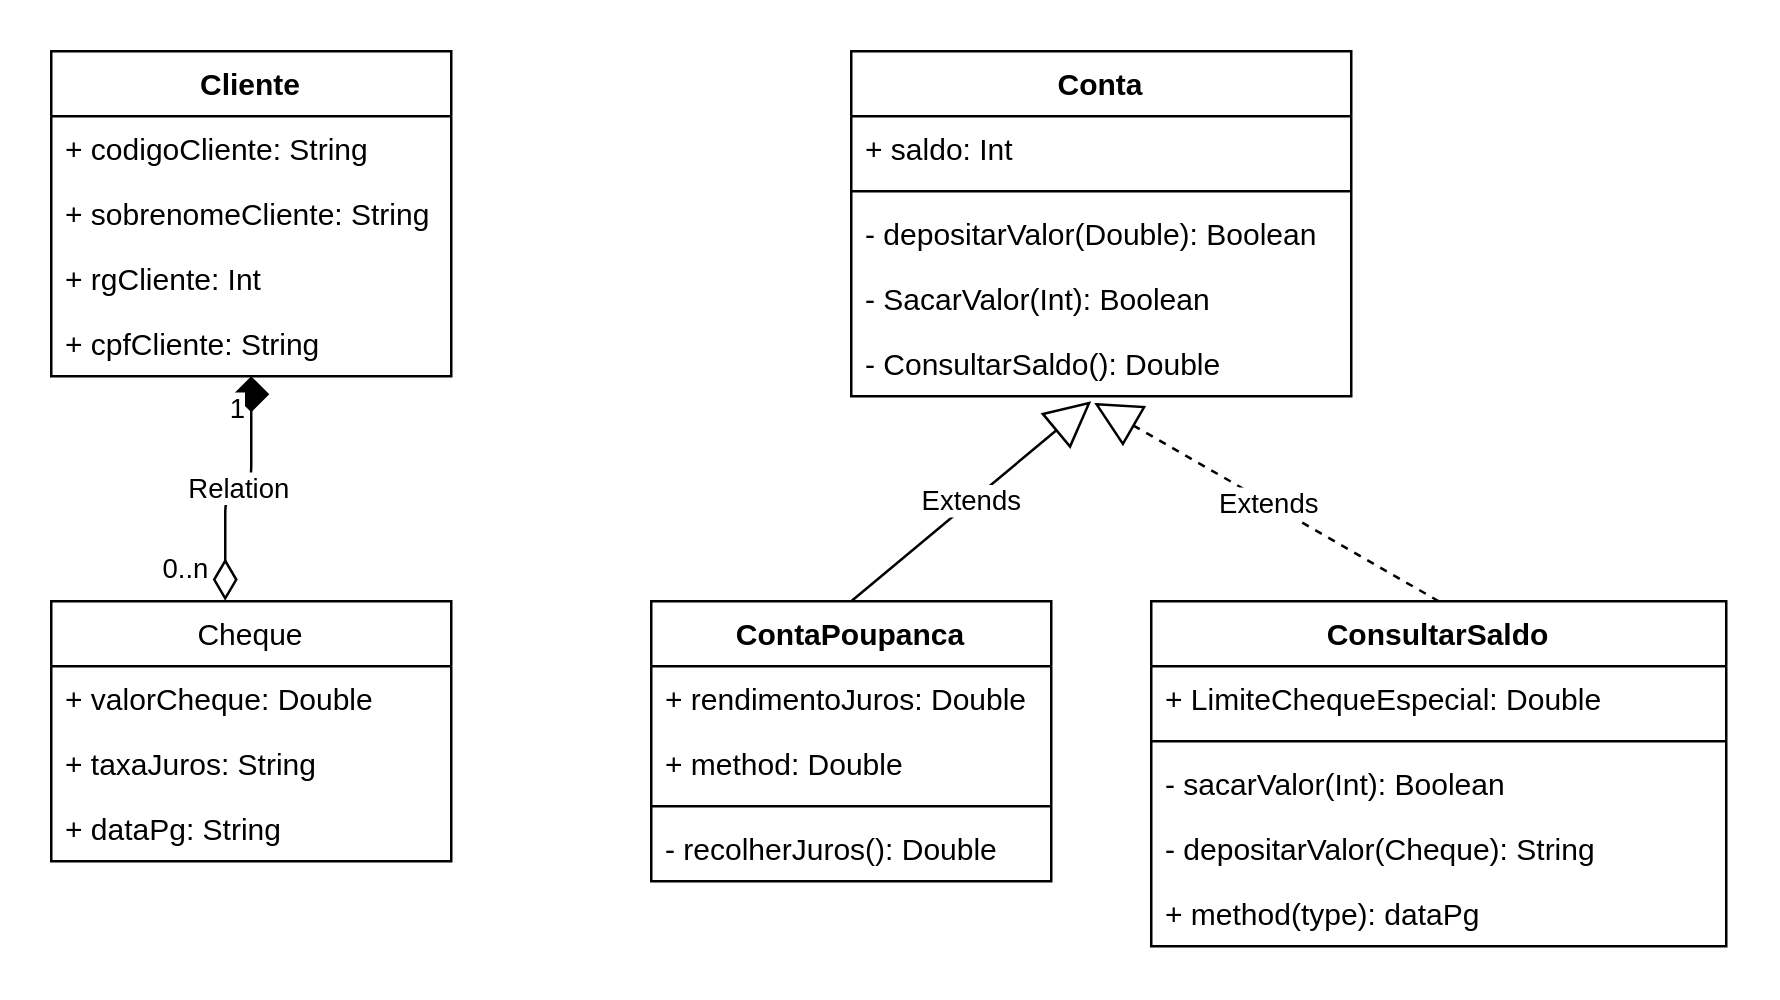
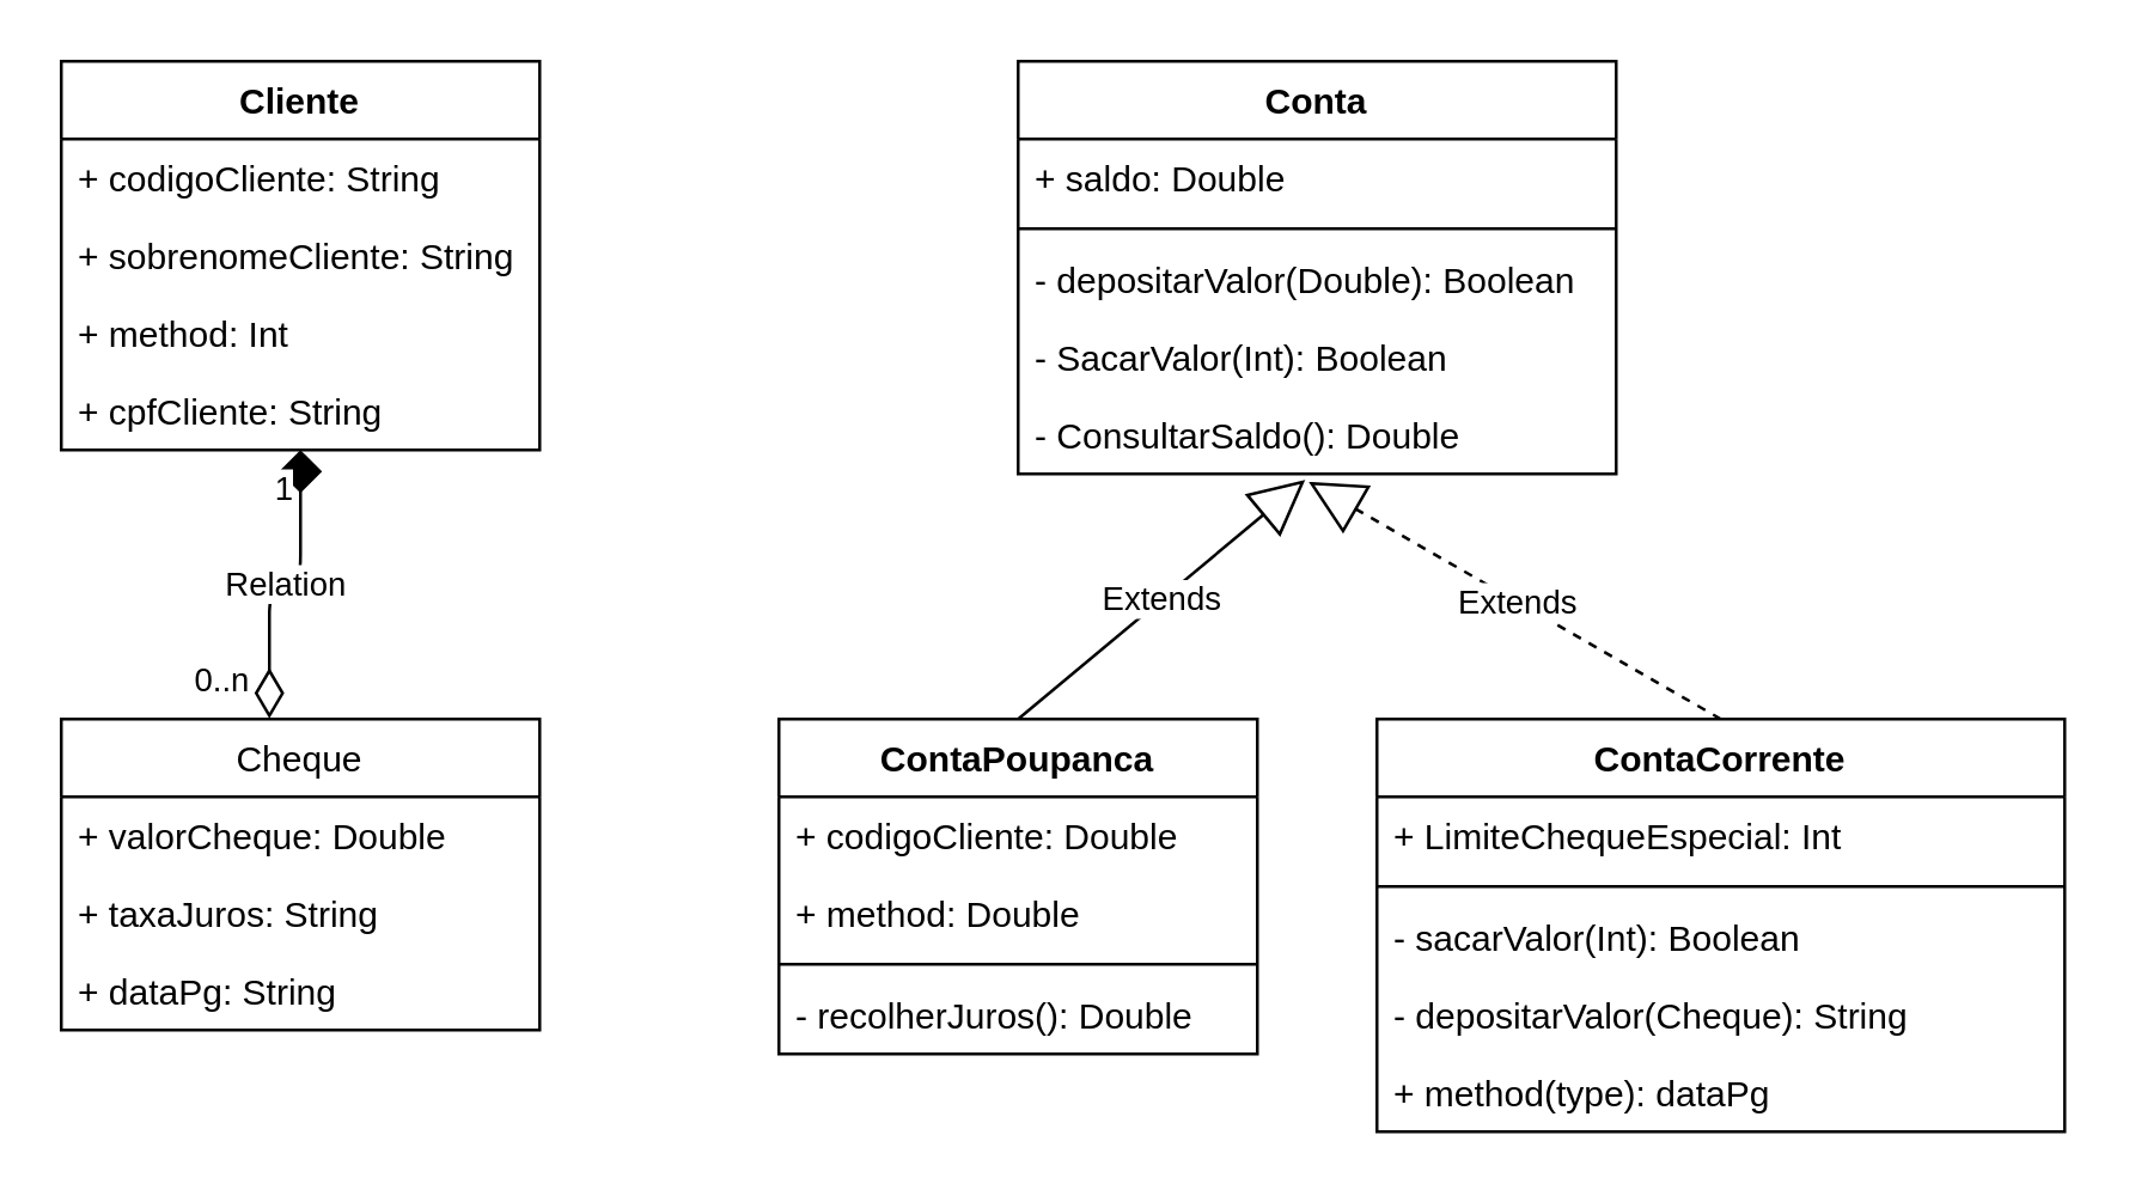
- <mxCell id="5" value="+ saldo: Int" style="text;strokeColor=none;fillColor=none;align=left;verticalAlign=top;spacingLeft=4;spacingRight=4;overflow=hidden;rotatable=0;points=[[0,0.5],[1,0.5]];portConstraint=eastwest;" vertex="1" parent="4"><mxGeometry y="26" width="200" height="26" as="geometry" /></mxCell>
+ <mxCell id="5" value="+ saldo: Double" style="text;strokeColor=none;fillColor=none;align=left;verticalAlign=top;spacingLeft=4;spacingRight=4;overflow=hidden;rotatable=0;points=[[0,0.5],[1,0.5]];portConstraint=eastwest;" vertex="1" parent="4"><mxGeometry y="26" width="200" height="26" as="geometry" /></mxCell>
- <mxCell id="28" value="+ rgCliente: Int" style="text;strokeColor=none;fillColor=none;align=left;verticalAlign=top;spacingLeft=4;spacingRight=4;overflow=hidden;rotatable=0;points=[[0,0.5],[1,0.5]];portConstraint=eastwest;" vertex="1" parent="25"><mxGeometry y="78" width="160" height="26" as="geometry" /></mxCell>
+ <mxCell id="28" value="+ method: Int" style="text;strokeColor=none;fillColor=none;align=left;verticalAlign=top;spacingLeft=4;spacingRight=4;overflow=hidden;rotatable=0;points=[[0,0.5],[1,0.5]];portConstraint=eastwest;" vertex="1" parent="25"><mxGeometry y="78" width="160" height="26" as="geometry" /></mxCell>
- <mxCell id="15" value="ConsultarSaldo" style="swimlane;fontStyle=1;align=center;verticalAlign=top;childLayout=stackLayout;horizontal=1;startSize=26;horizontalStack=0;resizeParent=1;resizeParentMax=0;resizeLast=0;collapsible=1;marginBottom=0;" vertex="1" parent="1"><mxGeometry x="460" y="240" width="230" height="138" as="geometry" /></mxCell>
+ <mxCell id="15" value="ContaCorrente" style="swimlane;fontStyle=1;align=center;verticalAlign=top;childLayout=stackLayout;horizontal=1;startSize=26;horizontalStack=0;resizeParent=1;resizeParentMax=0;resizeLast=0;collapsible=1;marginBottom=0;" vertex="1" parent="1"><mxGeometry x="460" y="240" width="230" height="138" as="geometry" /></mxCell>
- <mxCell id="11" value="+ rendimentoJuros: Double" style="text;strokeColor=none;fillColor=none;align=left;verticalAlign=top;spacingLeft=4;spacingRight=4;overflow=hidden;rotatable=0;points=[[0,0.5],[1,0.5]];portConstraint=eastwest;" vertex="1" parent="10"><mxGeometry y="26" width="160" height="26" as="geometry" /></mxCell>
+ <mxCell id="11" value="+ codigoCliente: Double" style="text;strokeColor=none;fillColor=none;align=left;verticalAlign=top;spacingLeft=4;spacingRight=4;overflow=hidden;rotatable=0;points=[[0,0.5],[1,0.5]];portConstraint=eastwest;" vertex="1" parent="10"><mxGeometry y="26" width="160" height="26" as="geometry" /></mxCell>
- <mxCell id="16" value="+ LimiteChequeEspecial: Double" style="text;strokeColor=none;fillColor=none;align=left;verticalAlign=top;spacingLeft=4;spacingRight=4;overflow=hidden;rotatable=0;points=[[0,0.5],[1,0.5]];portConstraint=eastwest;" vertex="1" parent="15"><mxGeometry y="26" width="230" height="26" as="geometry" /></mxCell>
+ <mxCell id="16" value="+ LimiteChequeEspecial: Int" style="text;strokeColor=none;fillColor=none;align=left;verticalAlign=top;spacingLeft=4;spacingRight=4;overflow=hidden;rotatable=0;points=[[0,0.5],[1,0.5]];portConstraint=eastwest;" vertex="1" parent="15"><mxGeometry y="26" width="230" height="26" as="geometry" /></mxCell>
